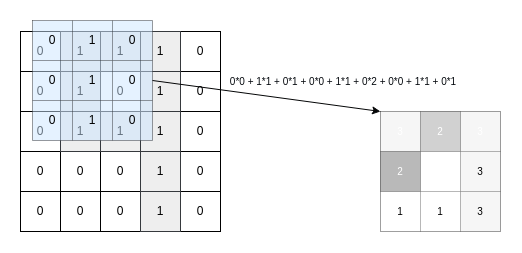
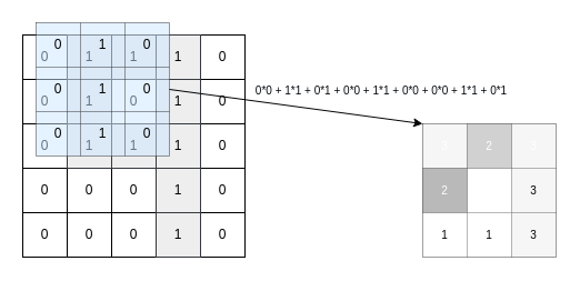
- <mxCell id="56" value="&lt;font color=&quot;#060a0f&quot; style=&quot;font-size: 10px;&quot;&gt;0*0 + 1*1 + 0*1 + 0*0 + 1*1 + 0*2 + 0*0 + 1*1 + 0*1&lt;/font&gt;" style="text;html=1;strokeColor=none;fillColor=none;align=center;verticalAlign=middle;whiteSpace=wrap;overflow=hidden;rounded=0;shadow=0;labelBackgroundColor=none;labelBorderColor=none;sketch=0;fillStyle=solid;fontColor=#000000;opacity=50;" vertex="1" parent="1"><mxGeometry x="200" y="71" width="286" height="20" as="geometry" /></mxCell>
+ <mxCell id="56" value="&lt;font color=&quot;#060a0f&quot; style=&quot;font-size: 10px;&quot;&gt;0*0 + 1*1 + 0*1 + 0*0 + 1*1 + 0*0 + 0*0 + 1*1 + 0*1&lt;/font&gt;" style="text;html=1;strokeColor=none;fillColor=none;align=center;verticalAlign=middle;whiteSpace=wrap;overflow=hidden;rounded=0;shadow=0;labelBackgroundColor=none;labelBorderColor=none;sketch=0;fillStyle=solid;fontColor=#000000;opacity=50;" vertex="1" parent="1"><mxGeometry x="200" y="71" width="286" height="20" as="geometry" /></mxCell>
